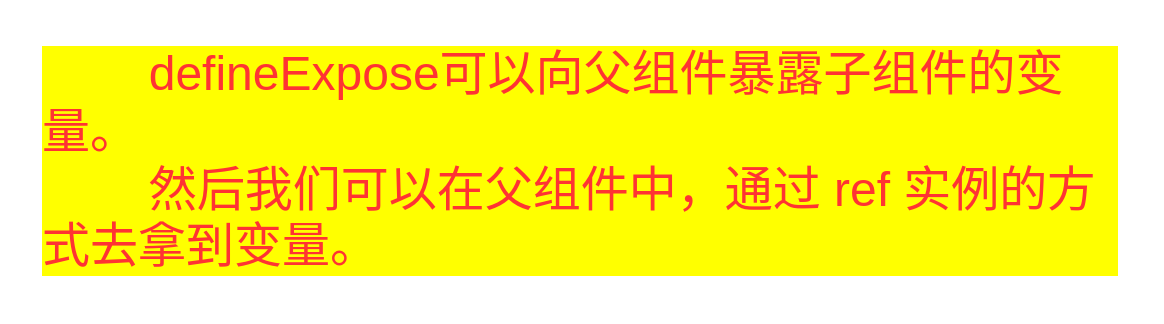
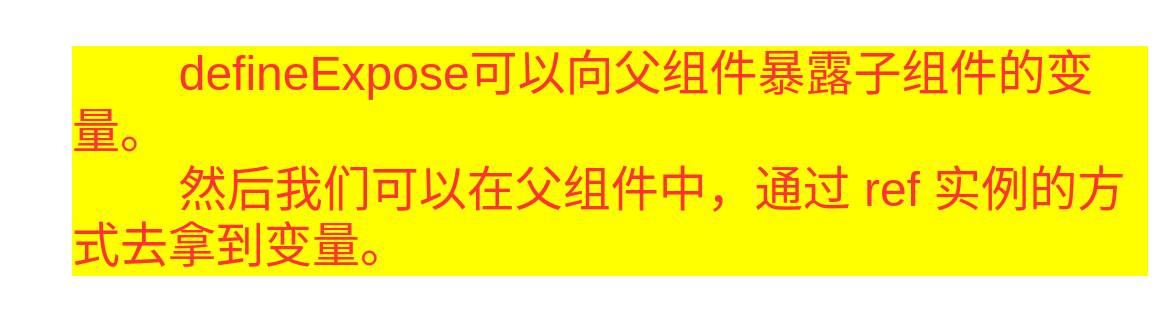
- <mxCell id="2" value="&lt;div style=&quot;text-align: left;&quot;&gt;&lt;span style=&quot;font-size: 24px;&quot;&gt;&lt;span style=&quot;white-space: pre;&quot;&gt;&#09;&lt;/span&gt;defineExpose可以向父组件暴露子组件的变量。&lt;/span&gt;&lt;br&gt;&lt;/div&gt;&lt;div style=&quot;text-align: left;&quot;&gt;&lt;span style=&quot;font-size: 24px;&quot;&gt;&lt;span style=&quot;white-space: pre;&quot;&gt;&#09;&lt;/span&gt;然后我们可以在父组件中，通过 ref 实例的方式去拿到变量。&lt;/span&gt;&lt;/div&gt;" style="text;strokeColor=none;align=center;fillColor=none;html=1;verticalAlign=middle;whiteSpace=wrap;rounded=0;fontSize=14;fontColor=#FF3333;labelBackgroundColor=#FFFF00;" vertex="1" parent="1"><mxGeometry x="20" y="20" width="540" height="120" as="geometry" /></mxCell>
+ <mxCell id="2" value="&lt;div style=&quot;text-align: left;&quot;&gt;&lt;span style=&quot;font-size: 24px;&quot;&gt;&lt;span style=&quot;white-space: pre;&quot;&gt;&#09;&lt;/span&gt;defineExpose可以向父组件暴露子组件的变量。&lt;/span&gt;&lt;br&gt;&lt;/div&gt;&lt;div style=&quot;text-align: left;&quot;&gt;&lt;span style=&quot;font-size: 24px;&quot;&gt;&lt;span style=&quot;white-space: pre;&quot;&gt;&#09;&lt;/span&gt;然后我们可以在父组件中，通过 ref 实例的方式去拿到变量。&lt;/span&gt;&lt;/div&gt;" style="text;strokeColor=none;align=center;fillColor=none;html=1;verticalAlign=middle;whiteSpace=wrap;rounded=0;fontSize=14;fontColor=#FF3333;labelBackgroundColor=#FFFF00;" vertex="1" parent="1"><mxGeometry x="35" y="20" width="540" height="120" as="geometry" /></mxCell>
